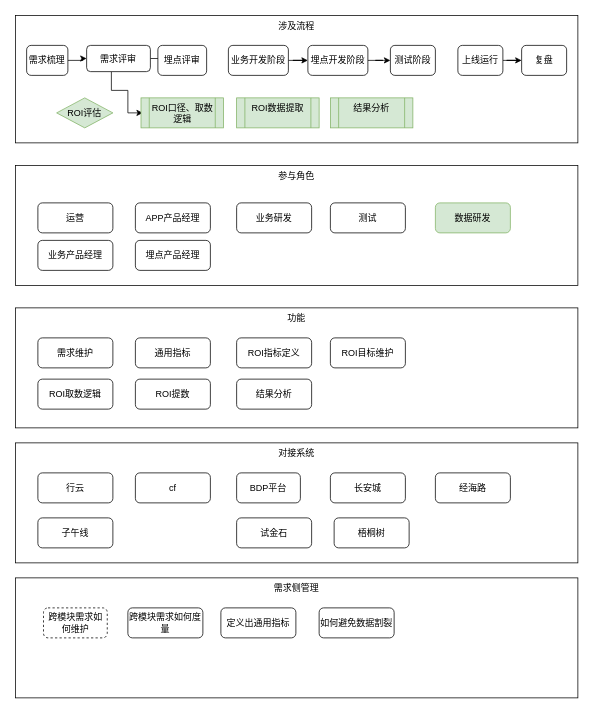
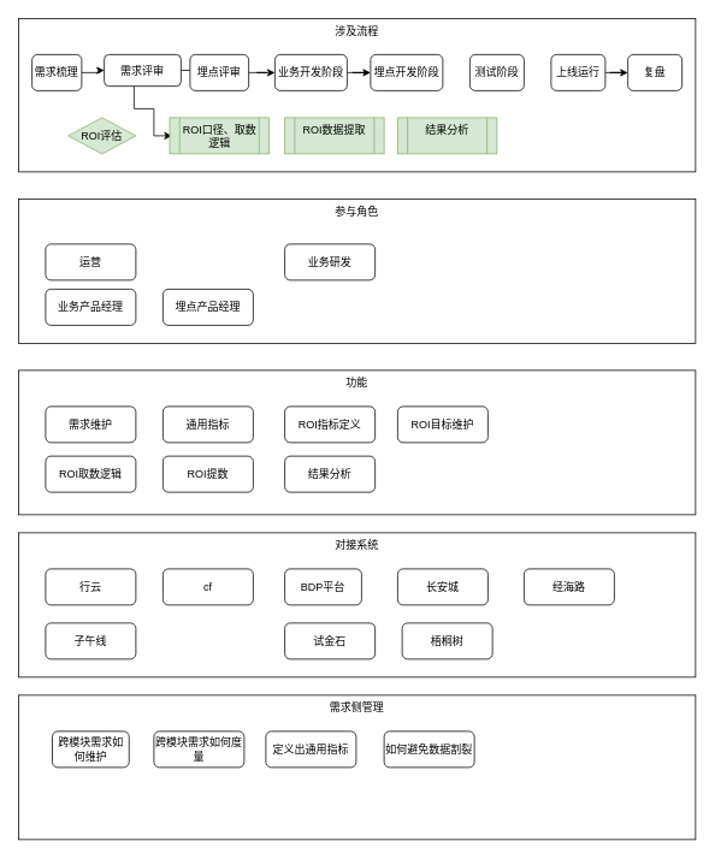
+ <mxCell id="19" style="edgeStyle=orthogonalEdgeStyle;rounded=0;orthogonalLoop=1;jettySize=auto;html=1;entryX=0;entryY=0.5;entryDx=0;entryDy=0;" parent="1" source="20" target="9" edge="1"><mxGeometry relative="1" as="geometry" /></mxCell>
- <mxCell id="10" style="edgeStyle=orthogonalEdgeStyle;rounded=0;orthogonalLoop=1;jettySize=auto;html=1;entryX=0;entryY=0.5;entryDx=0;entryDy=0;" parent="1" source="11" target="12" edge="1"><mxGeometry relative="1" as="geometry" /></mxCell>
- <mxCell id="15" value="APP产品经理" style="rounded=1;whiteSpace=wrap;html=1;" parent="1" vertex="1"><mxGeometry x="180" y="270" width="100" height="40" as="geometry" /></mxCell>
- <mxCell id="17" value="测试" style="rounded=1;whiteSpace=wrap;html=1;" parent="1" vertex="1"><mxGeometry x="440" y="270" width="100" height="40" as="geometry" /></mxCell>
- <mxCell id="18" value="数据研发" style="rounded=1;whiteSpace=wrap;html=1;fillColor=#d5e8d4;strokeColor=#82b366;" parent="1" vertex="1"><mxGeometry x="580" y="270" width="100" height="40" as="geometry" /></mxCell>
- <mxCell id="49" value="跨模块需求如何维护" style="rounded=1;whiteSpace=wrap;html=1;dashed=1;" parent="1" vertex="1"><mxGeometry x="57.5" y="810" width="85" height="40" as="geometry" /></mxCell>
+ <mxCell id="49" value="跨模块需求如何维护" style="rounded=1;whiteSpace=wrap;html=1;" parent="1" vertex="1"><mxGeometry x="57.5" y="810" width="85" height="40" as="geometry" /></mxCell>
